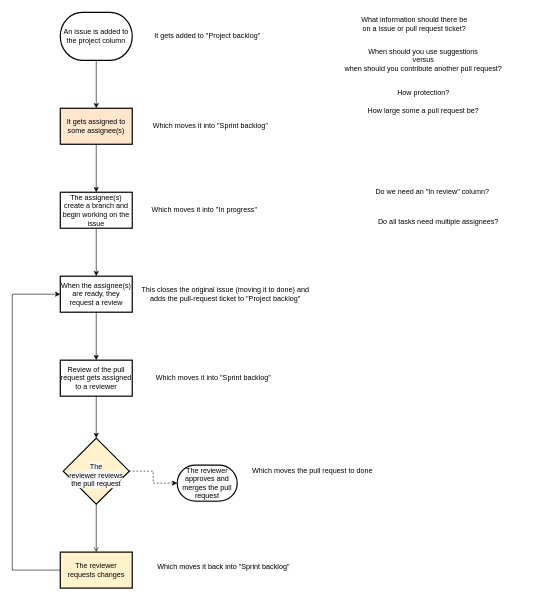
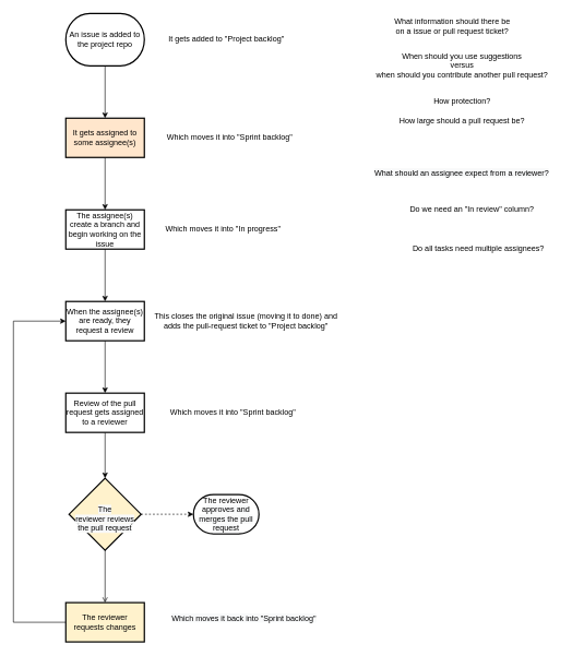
- <mxCell id="2" value="An issue is added to the project column" style="strokeWidth=2;html=1;shape=mxgraph.flowchart.terminator;whiteSpace=wrap;" vertex="1" parent="1"><mxGeometry x="100" y="20" width="120" height="80" as="geometry" /></mxCell>
+ <mxCell id="2" value="An issue is added to the project repo" style="strokeWidth=2;html=1;shape=mxgraph.flowchart.terminator;whiteSpace=wrap;" vertex="1" parent="1"><mxGeometry x="100" y="20" width="120" height="80" as="geometry" /></mxCell>
- <mxCell id="27" value="How large some a pull request be?" style="text;html=1;align=center;verticalAlign=middle;resizable=0;points=[];autosize=1;strokeColor=none;fillColor=none;" vertex="1" parent="1"><mxGeometry x="600" y="170" width="210" height="30" as="geometry" /></mxCell>
+ <mxCell id="27" value="How large should a pull request be?" style="text;html=1;align=center;verticalAlign=middle;resizable=0;points=[];autosize=1;strokeColor=none;fillColor=none;" vertex="1" parent="1"><mxGeometry x="600" y="170" width="210" height="30" as="geometry" /></mxCell>
+ <mxCell id="28" value="&lt;span style=&quot;color: rgb(0, 0, 0); font-family: Helvetica; font-size: 12px; font-style: normal; font-variant-ligatures: normal; font-variant-caps: normal; font-weight: 400; letter-spacing: normal; orphans: 2; text-align: center; text-indent: 0px; text-transform: none; widows: 2; word-spacing: 0px; -webkit-text-stroke-width: 0px; background-color: rgb(248, 249, 250); text-decoration-thickness: initial; text-decoration-style: initial; text-decoration-color: initial; float: none; display: inline !important;&quot;&gt;What should an assignee expect from a reviewer?&lt;/span&gt;" style="text;whiteSpace=wrap;html=1;" vertex="1" parent="1"><mxGeometry x="570" y="250" width="300" height="40" as="geometry" /></mxCell>
- <mxCell id="31" value="Do all tasks need multiple assignees?" style="text;html=1;align=center;verticalAlign=middle;resizable=0;points=[];autosize=1;strokeColor=none;fillColor=none;" vertex="1" parent="1"><mxGeometry x="620" y="355" width="220" height="30" as="geometry" /></mxCell>
+ <mxCell id="31" value="Do all tasks need multiple assignees?" style="text;html=1;align=center;verticalAlign=middle;resizable=0;points=[];autosize=1;strokeColor=none;fillColor=none;" vertex="1" parent="1"><mxGeometry x="620" y="365" width="220" height="30" as="geometry" /></mxCell>
- <mxCell id="24" value="Which moves the pull request to done" style="text;html=1;align=center;verticalAlign=middle;resizable=0;points=[];autosize=1;strokeColor=none;fillColor=none;" vertex="1" parent="1"><mxGeometry x="410" y="770" width="220" height="30" as="geometry" /></mxCell>
- <mxCell id="23" value="The reviewer a&lt;span style=&quot;color: rgb(0, 0, 0); font-family: Helvetica; font-size: 12px; font-style: normal; font-variant-ligatures: normal; font-variant-caps: normal; font-weight: 400; letter-spacing: normal; orphans: 2; text-align: center; text-indent: 0px; text-transform: none; widows: 2; word-spacing: 0px; -webkit-text-stroke-width: 0px; background-color: rgb(248, 249, 250); text-decoration-thickness: initial; text-decoration-style: initial; text-decoration-color: initial; float: none; display: inline !important;&quot;&gt;pproves and merges the pull request&lt;/span&gt;" style="strokeWidth=2;html=1;shape=mxgraph.flowchart.terminator;whiteSpace=wrap;" vertex="1" parent="1"><mxGeometry x="295" y="775" width="100" height="60" as="geometry" /></mxCell>
+ <mxCell id="23" value="The reviewer a&lt;span style=&quot;color: rgb(0, 0, 0); font-family: Helvetica; font-size: 12px; font-style: normal; font-variant-ligatures: normal; font-variant-caps: normal; font-weight: 400; letter-spacing: normal; orphans: 2; text-align: center; text-indent: 0px; text-transform: none; widows: 2; word-spacing: 0px; -webkit-text-stroke-width: 0px; background-color: rgb(248, 249, 250); text-decoration-thickness: initial; text-decoration-style: initial; text-decoration-color: initial; float: none; display: inline !important;&quot;&gt;pproves and merges the pull request&lt;/span&gt;" style="strokeWidth=2;html=1;shape=mxgraph.flowchart.terminator;whiteSpace=wrap;" vertex="1" parent="1"><mxGeometry x="295" y="755" width="100" height="60" as="geometry" /></mxCell>
